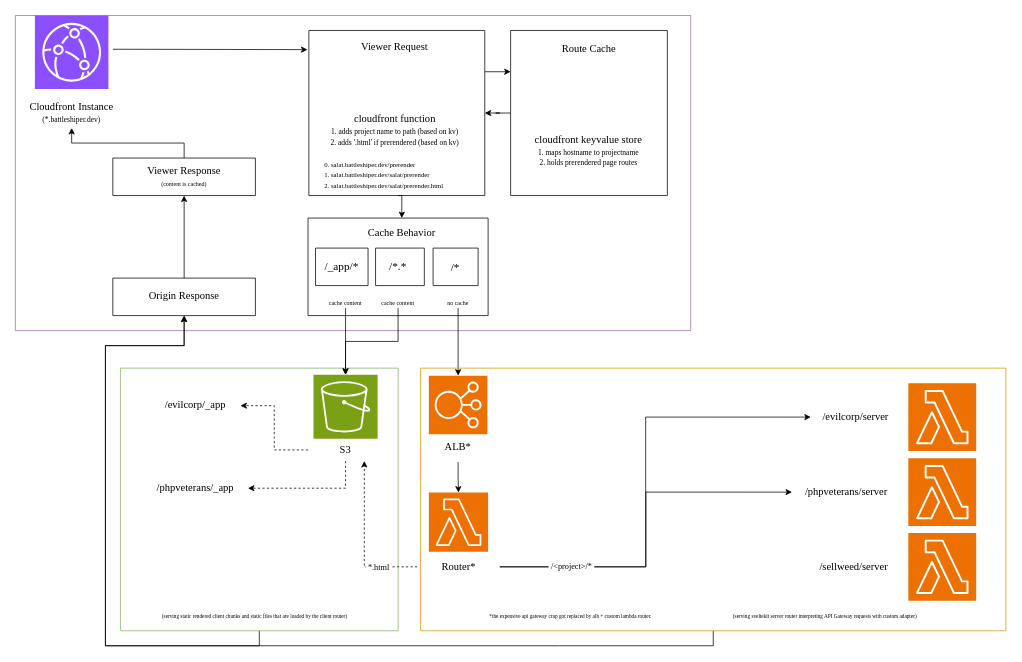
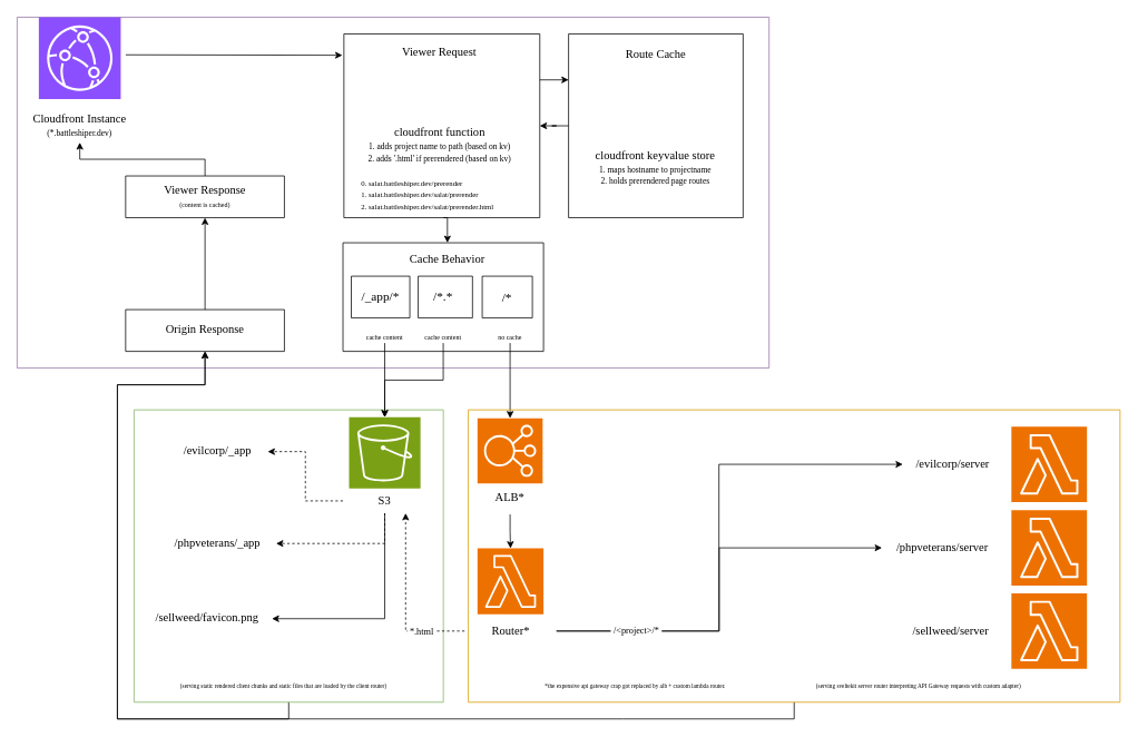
+ <mxCell id="71" value="&lt;span style=&quot;font-size: 14px;&quot;&gt;/sellweed/favicon.png&lt;/span&gt;" style="text;html=1;align=center;verticalAlign=middle;whiteSpace=wrap;rounded=0;fontFamily=Ubuntu;fontSource=https%3A%2F%2Ffonts.googleapis.com%2Fcss%3Ffamily%3DUbuntu;" parent="66" vertex="1"><mxGeometry x="10" y="230" width="155" height="40" as="geometry" /></mxCell>
+ <mxCell id="74" style="edgeStyle=orthogonalEdgeStyle;rounded=0;orthogonalLoop=1;jettySize=auto;html=1;entryX=1;entryY=0.5;entryDx=0;entryDy=0;exitX=0.5;exitY=1;exitDx=0;exitDy=0;fontFamily=Ubuntu;fontSource=https%3A%2F%2Ffonts.googleapis.com%2Fcss%3Ffamily%3DUbuntu;" parent="66" source="69" target="71" edge="1"><mxGeometry relative="1" as="geometry" /></mxCell>
